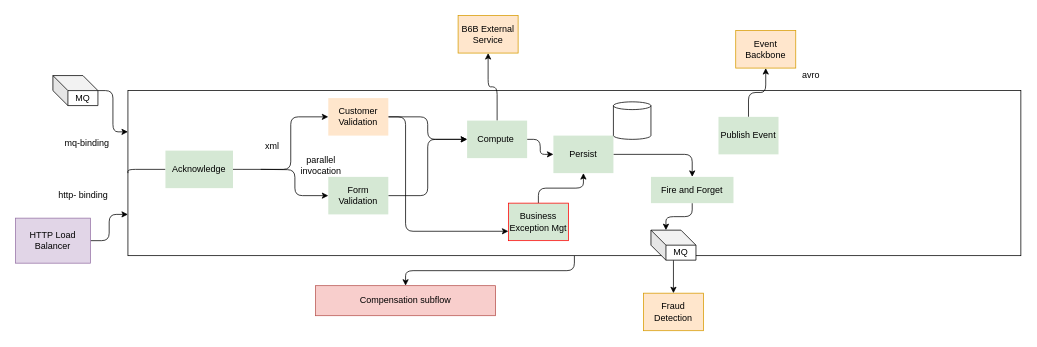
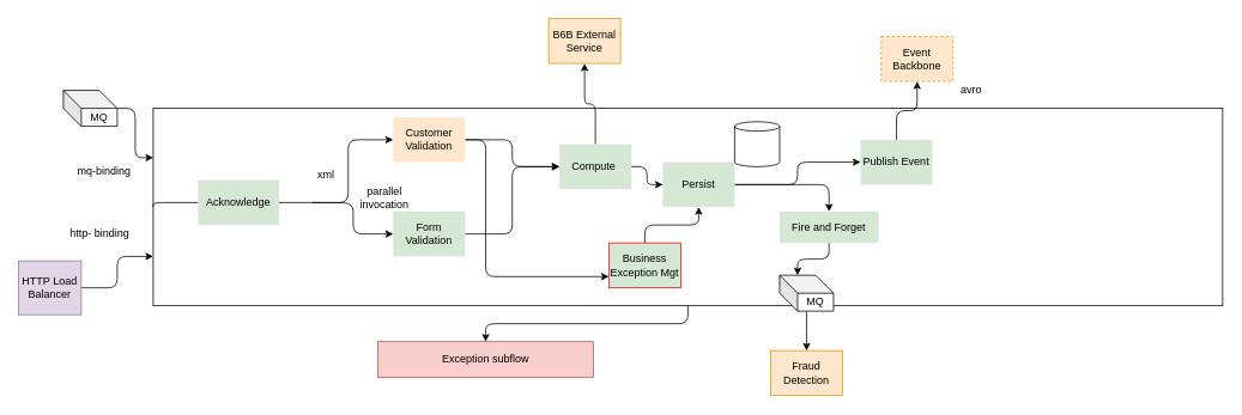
- <mxCell id="32" value="Event Backbone" style="rounded=0;whiteSpace=wrap;html=1;fillColor=#ffe6cc;strokeColor=#d79b00;" vertex="1" parent="1"><mxGeometry x="980" y="40" width="80" height="50" as="geometry" /></mxCell>
+ <mxCell id="32" value="Event Backbone" style="rounded=0;whiteSpace=wrap;html=1;fillColor=#ffe6cc;strokeColor=#d79b00;dashed=1;" vertex="1" parent="1"><mxGeometry x="980" y="40" width="80" height="50" as="geometry" /></mxCell>
+ <mxCell id="17" style="edgeStyle=orthogonalEdgeStyle;html=1;entryX=0;entryY=0.5;entryDx=0;entryDy=0;" edge="1" parent="1" source="19" target="21"><mxGeometry relative="1" as="geometry" /></mxCell>
- <mxCell id="26" value="HTTP Load Balancer" style="rounded=0;whiteSpace=wrap;html=1;fillColor=#e1d5e7;strokeColor=#9673a6;" vertex="1" parent="1"><mxGeometry x="20" y="290" width="100" height="60" as="geometry" /></mxCell>
+ <mxCell id="26" value="HTTP Load Balancer" style="rounded=0;whiteSpace=wrap;html=1;fillColor=#e1d5e7;strokeColor=#9673a6;" vertex="1" parent="1"><mxGeometry x="20" y="290" width="70" height="60" as="geometry" /></mxCell>
- <mxCell id="40" value="Compensation subflow" style="rounded=0;whiteSpace=wrap;html=1;fillColor=#f8cecc;strokeColor=#b85450;" vertex="1" parent="1"><mxGeometry x="420" y="380" width="240" height="40" as="geometry" /></mxCell>
+ <mxCell id="40" value="Exception subflow" style="rounded=0;whiteSpace=wrap;html=1;fillColor=#f8cecc;strokeColor=#b85450;" vertex="1" parent="1"><mxGeometry x="420" y="380" width="240" height="40" as="geometry" /></mxCell>
